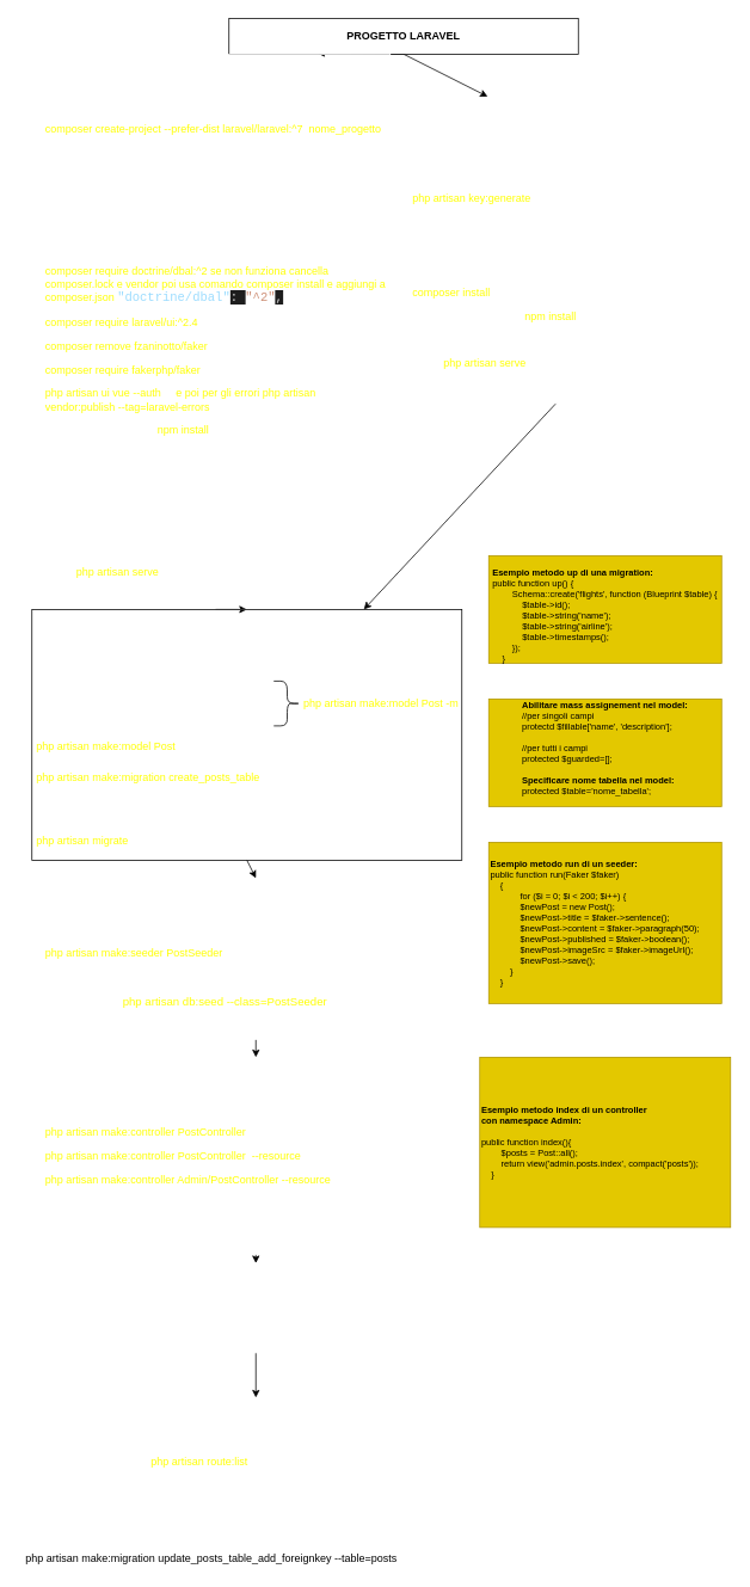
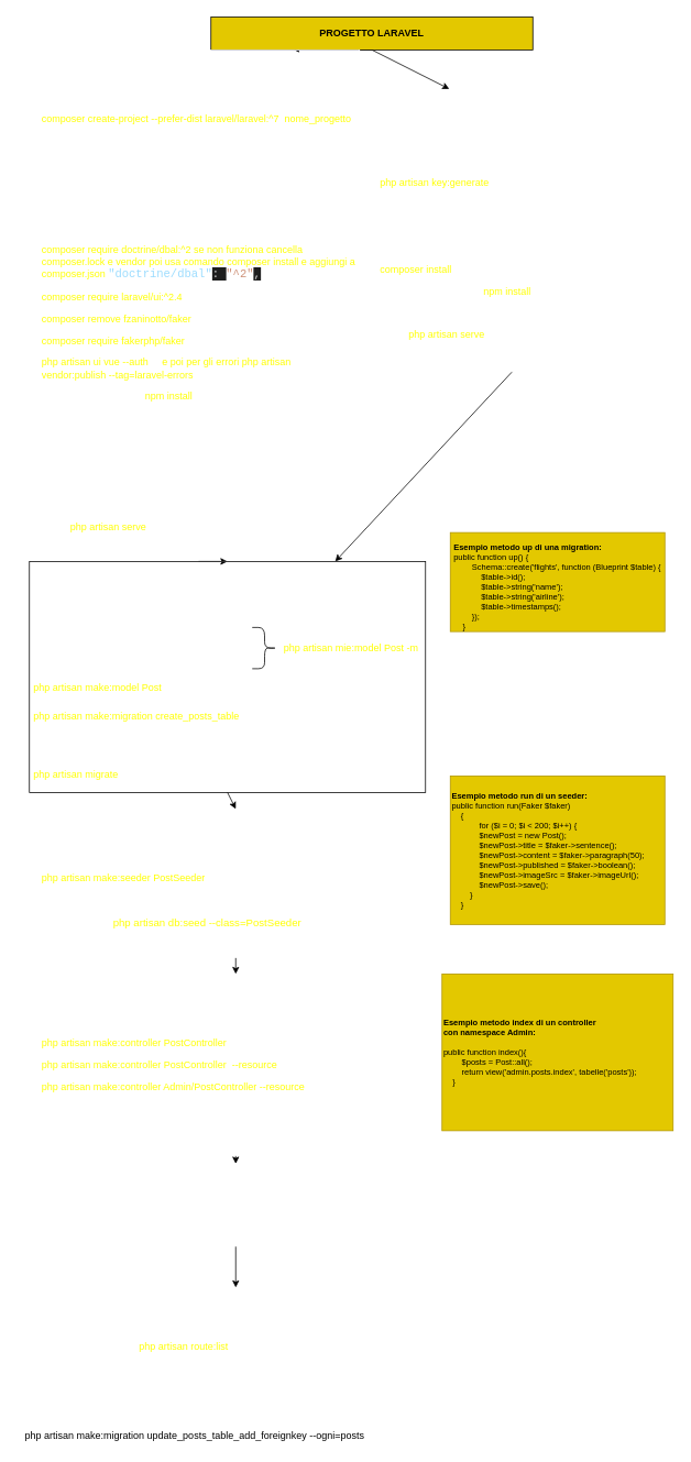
- <mxCell id="4" value="&lt;b&gt;PROGETTO LARAVEL&lt;/b&gt;&lt;font color=&quot;#ffff00&quot;&gt;&lt;br&gt;&lt;/font&gt;" style="rounded=0;whiteSpace=wrap;html=1;" parent="1" vertex="1"><mxGeometry x="255" y="20" width="390" height="40" as="geometry" /></mxCell>
+ <mxCell id="4" value="&lt;b&gt;PROGETTO LARAVEL&lt;/b&gt;&lt;font color=&quot;#ffff00&quot;&gt;&lt;br&gt;&lt;/font&gt;" style="rounded=0;whiteSpace=wrap;html=1;fillColor=#e3c800;" parent="1" vertex="1"><mxGeometry x="255" y="20" width="390" height="40" as="geometry" /></mxCell>
- <mxCell id="14" value="&lt;div style=&quot;text-align: left ; font-size: 10px&quot;&gt;&lt;br&gt;&lt;/div&gt;&lt;div style=&quot;text-align: left ; font-size: 10px&quot;&gt;&lt;b&gt;Esempio metodo up di una migration:&lt;/b&gt;&lt;/div&gt;&lt;div style=&quot;text-align: left ; font-size: 10px&quot;&gt;public function up()&lt;span style=&quot;font-size: 10px&quot;&gt;&amp;nbsp;{&lt;/span&gt;&lt;/div&gt;&lt;div style=&quot;text-align: left ; font-size: 10px&quot;&gt;&amp;nbsp; &amp;nbsp; &amp;nbsp; &amp;nbsp; Schema::create('flights', function (Blueprint $table) {&lt;/div&gt;&lt;div style=&quot;text-align: left ; font-size: 10px&quot;&gt;&amp;nbsp; &amp;nbsp; &amp;nbsp; &amp;nbsp; &amp;nbsp; &amp;nbsp; $table-&amp;gt;id();&lt;/div&gt;&lt;div style=&quot;text-align: left ; font-size: 10px&quot;&gt;&amp;nbsp; &amp;nbsp; &amp;nbsp; &amp;nbsp; &amp;nbsp; &amp;nbsp; $table-&amp;gt;string('name');&lt;/div&gt;&lt;div style=&quot;text-align: left ; font-size: 10px&quot;&gt;&amp;nbsp; &amp;nbsp; &amp;nbsp; &amp;nbsp; &amp;nbsp; &amp;nbsp; $table-&amp;gt;string('airline');&lt;/div&gt;&lt;div style=&quot;text-align: left ; font-size: 10px&quot;&gt;&amp;nbsp; &amp;nbsp; &amp;nbsp; &amp;nbsp; &amp;nbsp; &amp;nbsp; $table-&amp;gt;timestamps();&lt;/div&gt;&lt;div style=&quot;text-align: left ; font-size: 10px&quot;&gt;&amp;nbsp; &amp;nbsp; &amp;nbsp; &amp;nbsp; });&lt;/div&gt;&lt;div style=&quot;text-align: left ; font-size: 10px&quot;&gt;&amp;nbsp; &amp;nbsp; }&lt;/div&gt;" style="text;html=1;strokeColor=#B09500;fillColor=#e3c800;align=center;verticalAlign=middle;whiteSpace=wrap;rounded=0;fontSize=10;fontColor=#000000;" parent="1" vertex="1"><mxGeometry x="545" y="620" width="260" height="120" as="geometry" /></mxCell>
+ <mxCell id="14" value="&lt;div style=&quot;text-align: left ; font-size: 10px&quot;&gt;&lt;br&gt;&lt;/div&gt;&lt;div style=&quot;text-align: left ; font-size: 10px&quot;&gt;&lt;b&gt;Esempio metodo up di una migration:&lt;/b&gt;&lt;/div&gt;&lt;div style=&quot;text-align: left ; font-size: 10px&quot;&gt;public function up()&lt;span style=&quot;font-size: 10px&quot;&gt;&amp;nbsp;{&lt;/span&gt;&lt;/div&gt;&lt;div style=&quot;text-align: left ; font-size: 10px&quot;&gt;&amp;nbsp; &amp;nbsp; &amp;nbsp; &amp;nbsp; Schema::create('flights', function (Blueprint $table) {&lt;/div&gt;&lt;div style=&quot;text-align: left ; font-size: 10px&quot;&gt;&amp;nbsp; &amp;nbsp; &amp;nbsp; &amp;nbsp; &amp;nbsp; &amp;nbsp; $table-&amp;gt;id();&lt;/div&gt;&lt;div style=&quot;text-align: left ; font-size: 10px&quot;&gt;&amp;nbsp; &amp;nbsp; &amp;nbsp; &amp;nbsp; &amp;nbsp; &amp;nbsp; $table-&amp;gt;string('name');&lt;/div&gt;&lt;div style=&quot;text-align: left ; font-size: 10px&quot;&gt;&amp;nbsp; &amp;nbsp; &amp;nbsp; &amp;nbsp; &amp;nbsp; &amp;nbsp; $table-&amp;gt;string('airline');&lt;/div&gt;&lt;div style=&quot;text-align: left ; font-size: 10px&quot;&gt;&amp;nbsp; &amp;nbsp; &amp;nbsp; &amp;nbsp; &amp;nbsp; &amp;nbsp; $table-&amp;gt;timestamps();&lt;/div&gt;&lt;div style=&quot;text-align: left ; font-size: 10px&quot;&gt;&amp;nbsp; &amp;nbsp; &amp;nbsp; &amp;nbsp; });&lt;/div&gt;&lt;div style=&quot;text-align: left ; font-size: 10px&quot;&gt;&amp;nbsp; &amp;nbsp; }&lt;/div&gt;" style="text;html=1;strokeColor=#B09500;fillColor=#e3c800;align=center;verticalAlign=middle;whiteSpace=wrap;rounded=0;fontSize=10;fontColor=#000000;" parent="1" vertex="1"><mxGeometry x="545" y="645" width="260" height="120" as="geometry" /></mxCell>
- <mxCell id="13" value="&lt;span style=&quot;text-align: left&quot;&gt;php artisan make:model Post -m&lt;/span&gt;" style="text;html=1;strokeColor=none;fillColor=none;align=center;verticalAlign=middle;whiteSpace=wrap;rounded=0;fontSize=12;fontColor=#FFFF00;" parent="1" vertex="1"><mxGeometry x="315" y="770" width="220" height="30" as="geometry" /></mxCell>
+ <mxCell id="13" value="&lt;span style=&quot;text-align: left&quot;&gt;php artisan mie:model Post -m&lt;/span&gt;" style="text;html=1;strokeColor=none;fillColor=none;align=center;verticalAlign=middle;whiteSpace=wrap;rounded=0;fontSize=12;fontColor=#FFFF00;" parent="1" vertex="1"><mxGeometry x="315" y="770" width="220" height="30" as="geometry" /></mxCell>
- <mxCell id="24" value="&lt;div style=&quot;text-align: left ; font-size: 10px&quot;&gt;&lt;br&gt;&lt;/div&gt;&lt;div style=&quot;text-align: left ; font-size: 10px&quot;&gt;&lt;b&gt;Abilitare mass assignement nel model:&lt;/b&gt;&lt;/div&gt;&lt;div style=&quot;text-align: left ; font-size: 10px&quot;&gt;&lt;span&gt;//per singoli campi&lt;/span&gt;&lt;br&gt;&lt;/div&gt;&lt;div style=&quot;text-align: left ; font-size: 10px&quot;&gt;protectd $fillable['name', 'description'];&lt;span&gt;&lt;br&gt;&lt;/span&gt;&lt;/div&gt;&lt;div style=&quot;text-align: left ; font-size: 10px&quot;&gt;&lt;br&gt;&lt;/div&gt;&lt;div style=&quot;text-align: left ; font-size: 10px&quot;&gt;//per tutti i campi&lt;/div&gt;&lt;div style=&quot;text-align: left ; font-size: 10px&quot;&gt;protected $guarded=[];&lt;/div&gt;&lt;div style=&quot;text-align: left ; font-size: 10px&quot;&gt;&lt;br&gt;&lt;/div&gt;&lt;div style=&quot;text-align: left ; font-size: 10px&quot;&gt;&lt;b&gt;Specificare nome tabella nel model:&lt;/b&gt;&lt;br&gt;&lt;/div&gt;&lt;div style=&quot;text-align: left ; font-size: 10px&quot;&gt;protected $table='nome_tabella';&lt;/div&gt;&lt;div style=&quot;text-align: left ; font-size: 10px&quot;&gt;&lt;br&gt;&lt;/div&gt;&lt;div style=&quot;text-align: left ; font-size: 10px&quot;&gt;&lt;br&gt;&lt;/div&gt;" style="text;html=1;strokeColor=#B09500;fillColor=#e3c800;align=center;verticalAlign=middle;whiteSpace=wrap;rounded=0;fontSize=10;fontColor=#000000;" parent="1" vertex="1"><mxGeometry x="545" y="780" width="260" height="120" as="geometry" /></mxCell>
- <mxCell id="23" value="&lt;b&gt;Esempio metodo index di un controller&lt;br&gt;con namespace Admin:&lt;br&gt;&lt;br&gt;&lt;/b&gt;&lt;div style=&quot;font-size: 10px&quot;&gt;&lt;div&gt;public function index(){&lt;span&gt;&amp;nbsp; &amp;nbsp; &amp;nbsp;&lt;/span&gt;&lt;/div&gt;&lt;div&gt;&amp;nbsp; &amp;nbsp; &amp;nbsp; &amp;nbsp; $posts = Post::all();&lt;/div&gt;&lt;div&gt;&amp;nbsp; &amp;nbsp; &amp;nbsp; &amp;nbsp; return view('admin.posts.index', compact('posts'));&lt;/div&gt;&lt;div&gt;&amp;nbsp; &amp;nbsp; }&lt;/div&gt;&lt;/div&gt;" style="text;html=1;strokeColor=#B09500;fillColor=#e3c800;align=left;verticalAlign=middle;whiteSpace=wrap;rounded=0;fontFamily=Helvetica;fontSize=10;fontColor=#000000;" parent="1" vertex="1"><mxGeometry x="535" y="1180" width="280" height="190" as="geometry" /></mxCell>
+ <mxCell id="23" value="&lt;b&gt;Esempio metodo index di un controller&lt;br&gt;con namespace Admin:&lt;br&gt;&lt;br&gt;&lt;/b&gt;&lt;div style=&quot;font-size: 10px&quot;&gt;&lt;div&gt;public function index(){&lt;span&gt;&amp;nbsp; &amp;nbsp; &amp;nbsp;&lt;/span&gt;&lt;/div&gt;&lt;div&gt;&amp;nbsp; &amp;nbsp; &amp;nbsp; &amp;nbsp; $posts = Post::all();&lt;/div&gt;&lt;div&gt;&amp;nbsp; &amp;nbsp; &amp;nbsp; &amp;nbsp; return view('admin.posts.index', tabelle('posts'));&lt;/div&gt;&lt;div&gt;&amp;nbsp; &amp;nbsp; }&lt;/div&gt;&lt;/div&gt;" style="text;html=1;strokeColor=#B09500;fillColor=#e3c800;align=left;verticalAlign=middle;whiteSpace=wrap;rounded=0;fontFamily=Helvetica;fontSize=10;fontColor=#000000;" parent="1" vertex="1"><mxGeometry x="535" y="1180" width="280" height="190" as="geometry" /></mxCell>
- <mxCell id="25" value="php artisan make:migration update_posts_table_add_foreignkey --table=posts" style="text;html=1;align=center;verticalAlign=middle;resizable=0;points=[];autosize=1;strokeColor=none;fillColor=none;" parent="1" vertex="1"><mxGeometry x="20" y="1730" width="430" height="20" as="geometry" /></mxCell>
+ <mxCell id="25" value="php artisan make:migration update_posts_table_add_foreignkey --ogni=posts" style="text;html=1;align=center;verticalAlign=middle;resizable=0;points=[];autosize=1;strokeColor=none;fillColor=none;" parent="1" vertex="1"><mxGeometry x="20" y="1730" width="430" height="20" as="geometry" /></mxCell>
